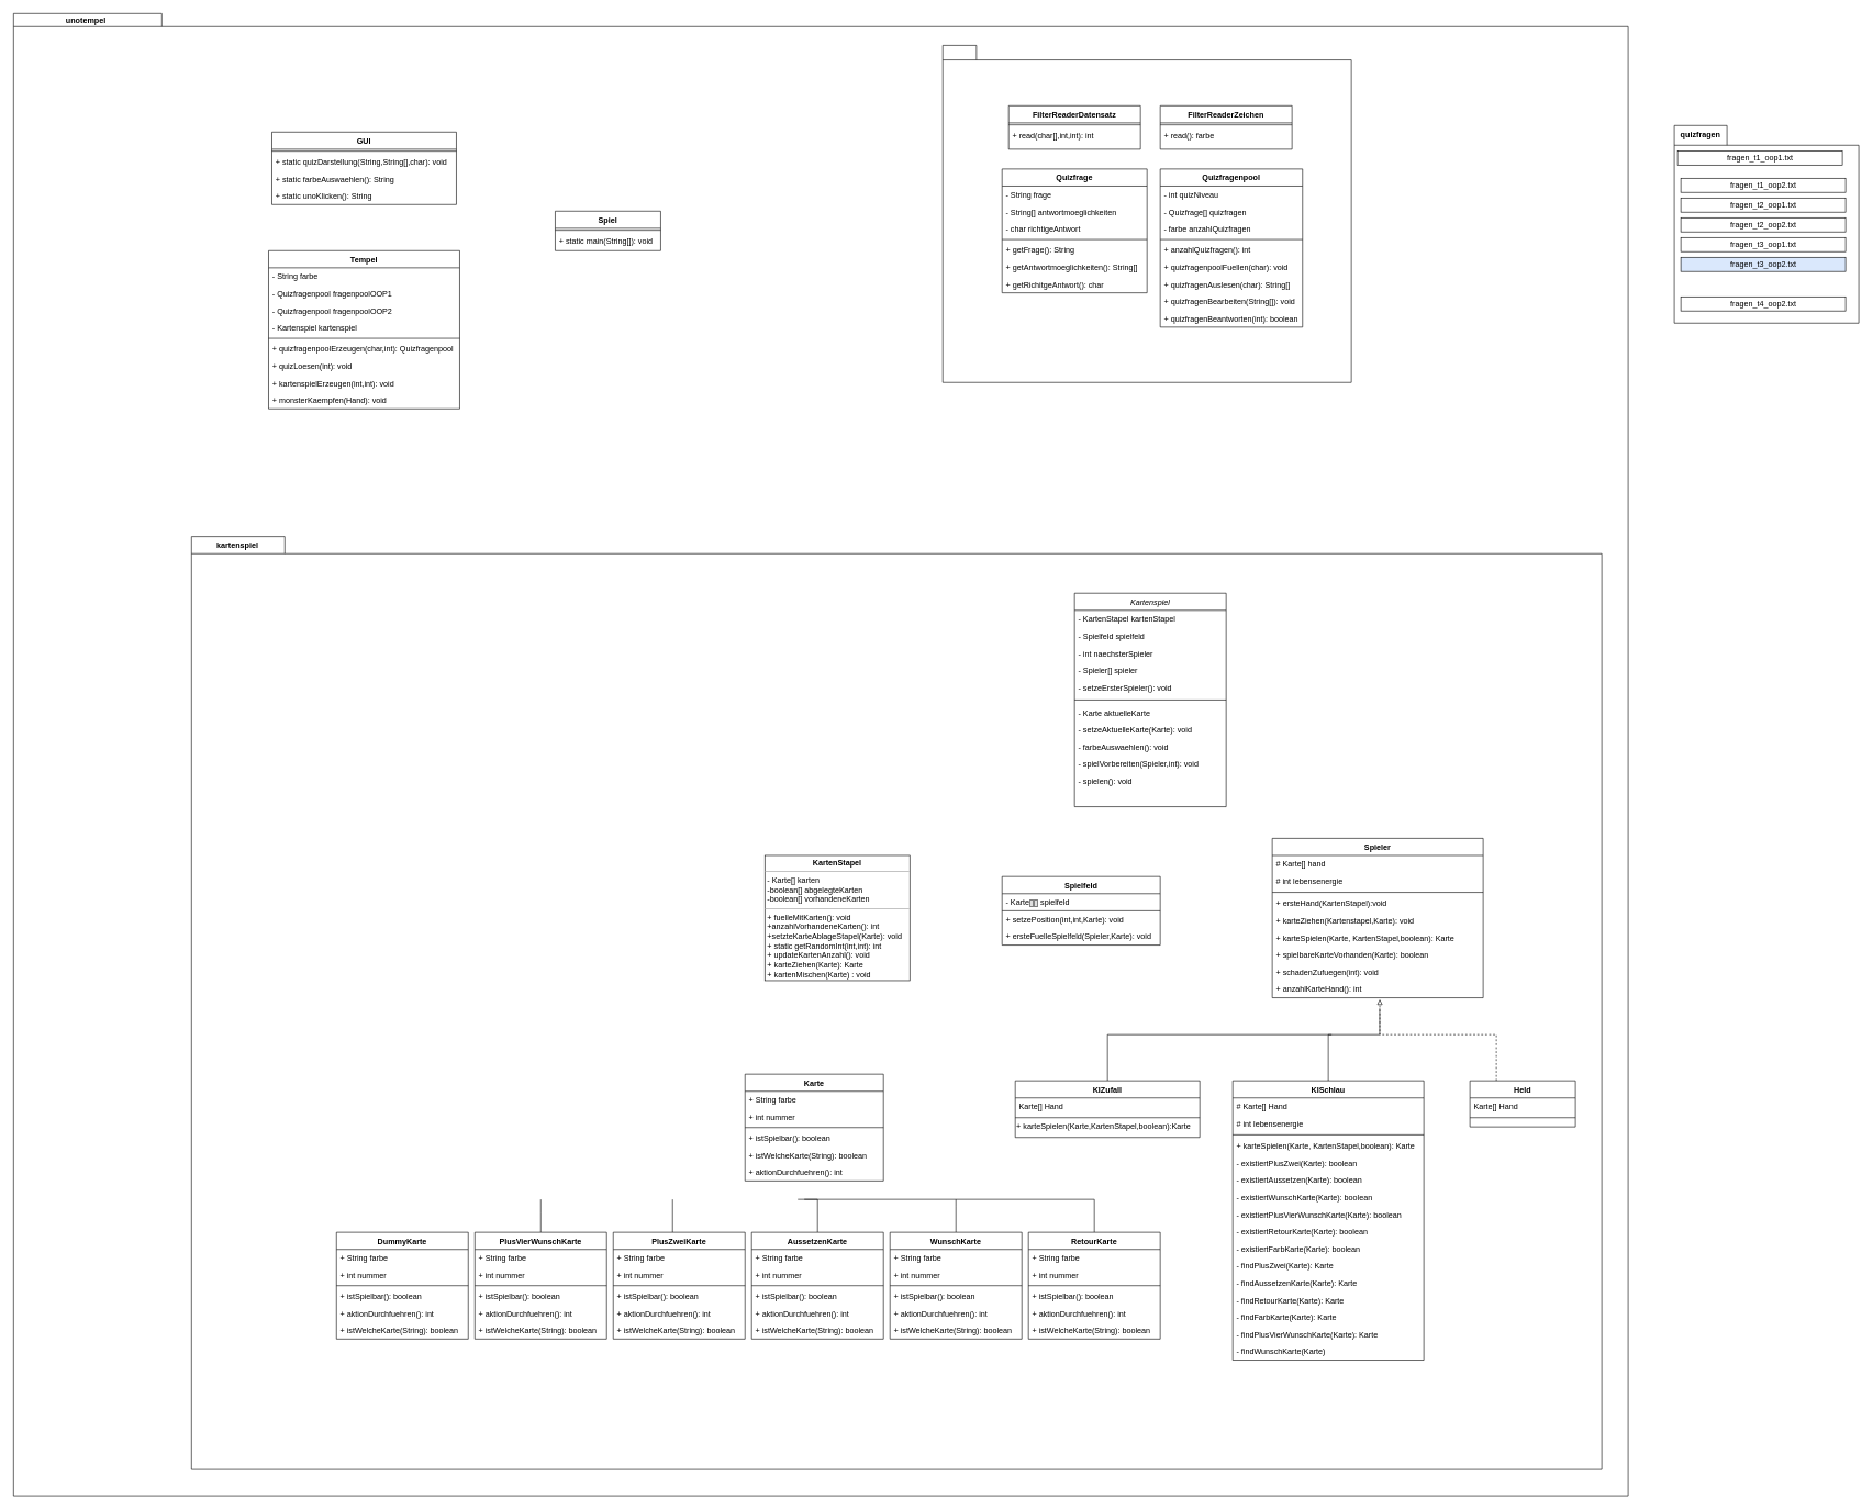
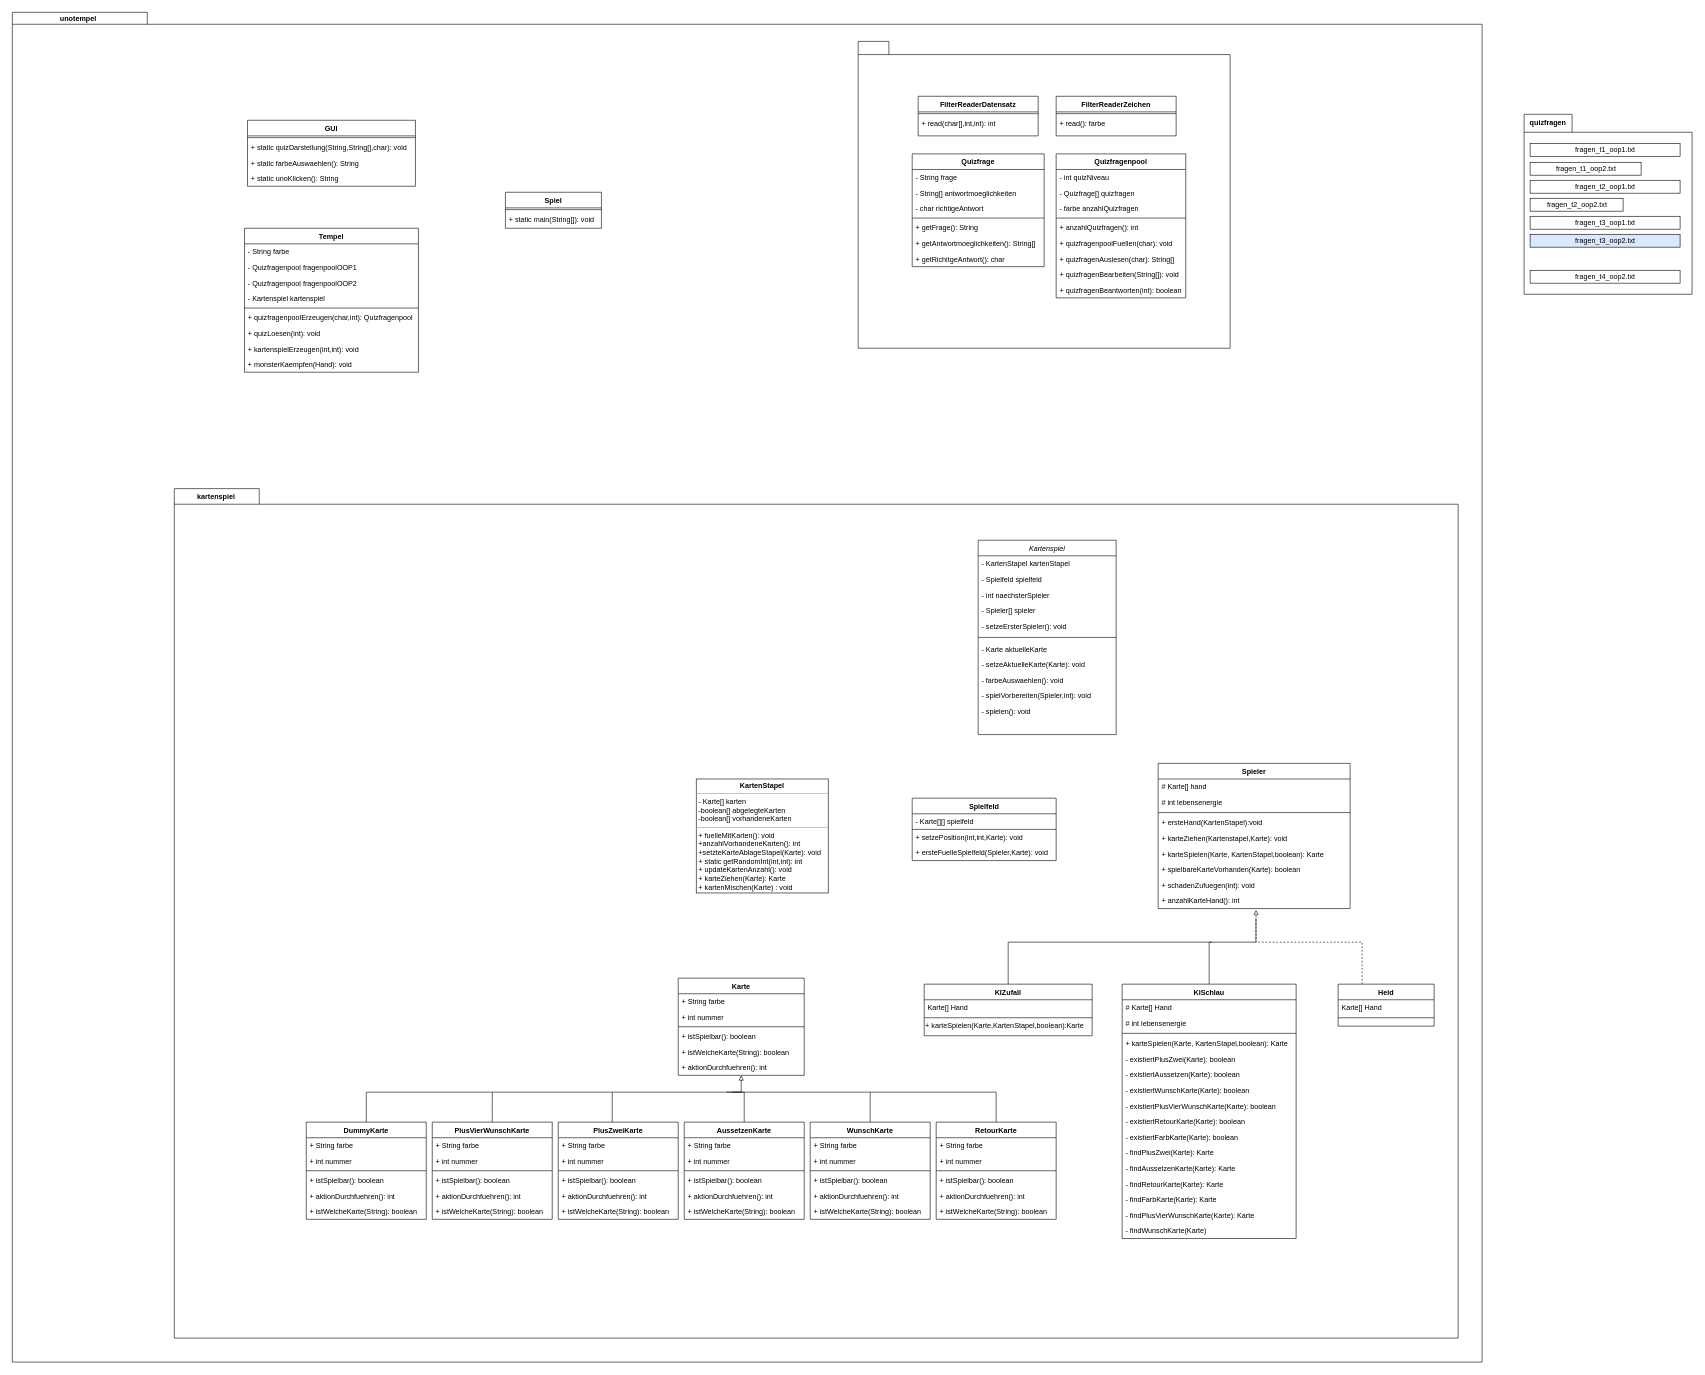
- <mxCell id="163" value="fragen_t1_oop1.txt" style="html=1;" vertex="1" parent="160"><mxGeometry x="5" y="38.5" width="250" height="21.5" as="geometry" /></mxCell>
+ <mxCell id="163" value="fragen_t1_oop1.txt" style="html=1;" vertex="1" parent="160"><mxGeometry x="10" y="48.5" width="250" height="21.5" as="geometry" /></mxCell>
- <mxCell id="164" value="fragen_t1_oop2.txt" style="html=1;" vertex="1" parent="160"><mxGeometry x="10" y="80" width="250" height="21.5" as="geometry" /></mxCell>
+ <mxCell id="164" value="fragen_t1_oop2.txt" style="html=1;" vertex="1" parent="160"><mxGeometry x="10" y="80" width="185" height="21.5" as="geometry" /></mxCell>
- <mxCell id="166" value="fragen_t2_oop2.txt" style="html=1;" vertex="1" parent="160"><mxGeometry x="10" y="140" width="250" height="21.5" as="geometry" /></mxCell>
+ <mxCell id="166" value="fragen_t2_oop2.txt" style="html=1;" vertex="1" parent="160"><mxGeometry x="10" y="140" width="155" height="21.5" as="geometry" /></mxCell>
+ <mxCell id="5" style="edgeStyle=orthogonalEdgeStyle;rounded=0;orthogonalLoop=1;jettySize=auto;html=1;exitX=0.5;exitY=0;exitDx=0;exitDy=0;entryX=0.5;entryY=1;entryDx=0;entryDy=0;endArrow=block;endFill=0;" parent="1" source="55" target="21" edge="1"><mxGeometry relative="1" as="geometry"><Array as="points"><mxPoint x="610" y="1820" /><mxPoint x="1235" y="1820" /></Array></mxGeometry></mxCell>
